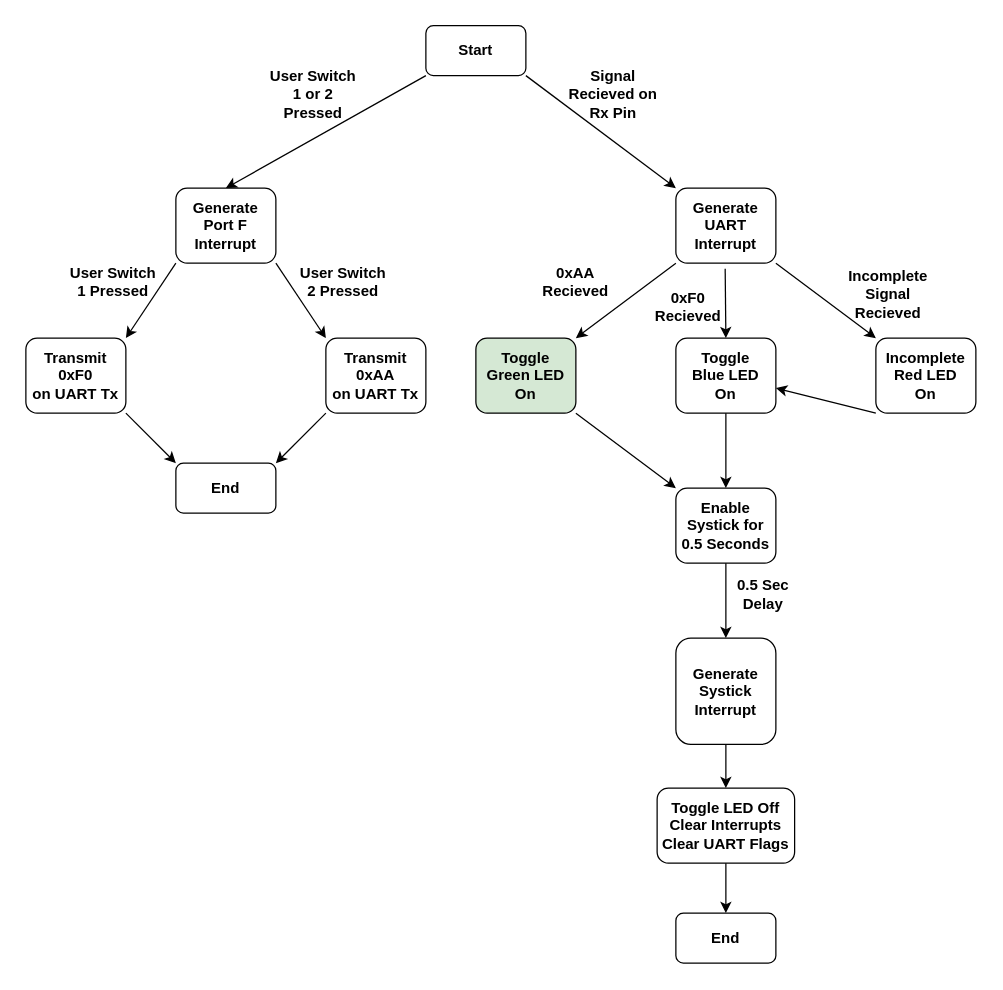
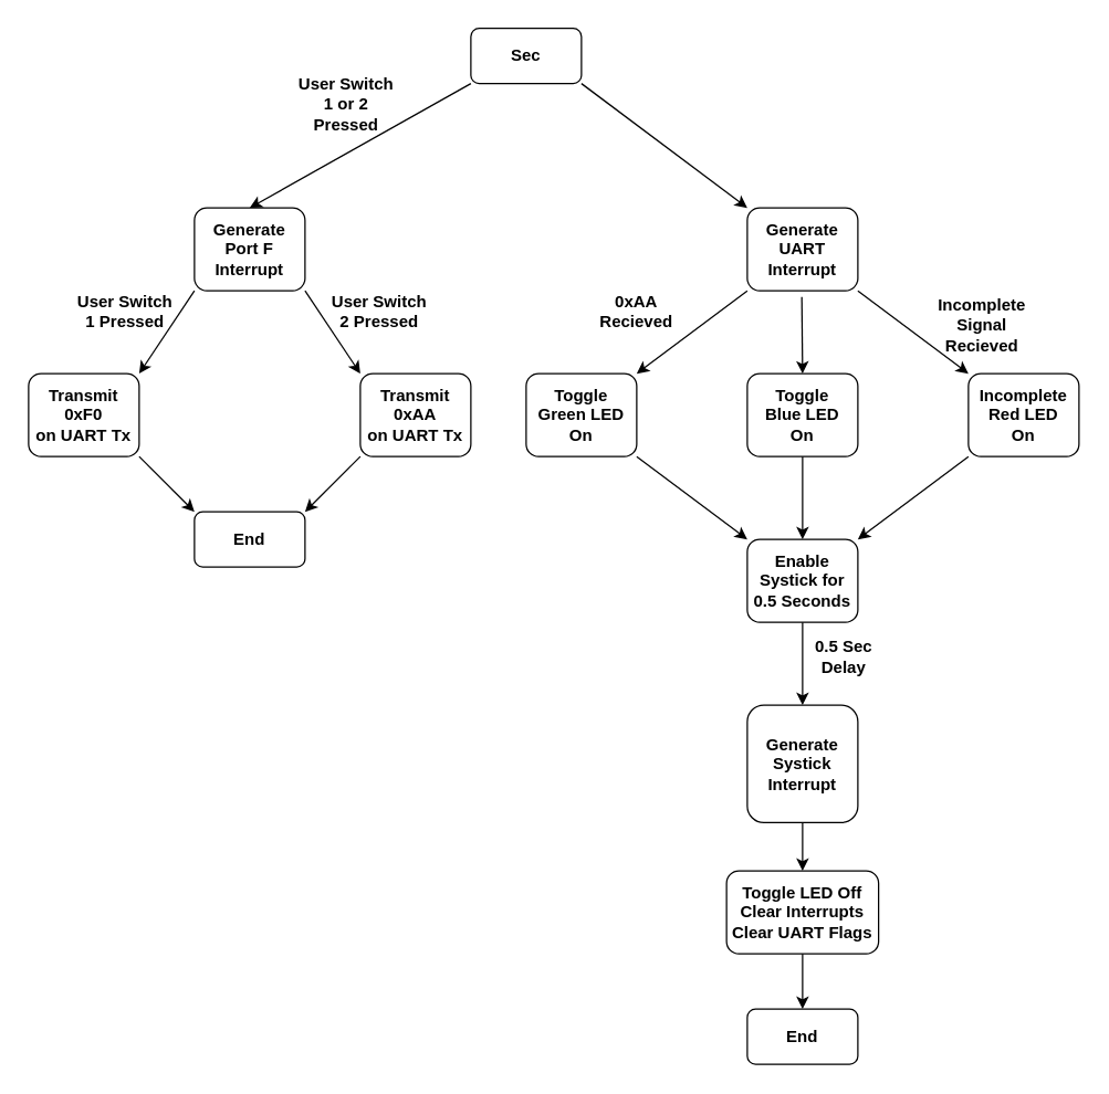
- <mxCell id="15" value="&lt;b&gt;Start&lt;/b&gt;" style="rounded=1;whiteSpace=wrap;html=1;" parent="1" vertex="1"><mxGeometry x="340" y="20" width="80" height="40" as="geometry" /></mxCell>
+ <mxCell id="15" value="&lt;b&gt;Sec&lt;/b&gt;" style="rounded=1;whiteSpace=wrap;html=1;" parent="1" vertex="1"><mxGeometry x="340" y="20" width="80" height="40" as="geometry" /></mxCell>
- <mxCell id="17" value="&lt;b style=&quot;border-color: var(--border-color);&quot;&gt;Signal Recieved on&lt;br&gt;Rx Pin&lt;br&gt;&lt;/b&gt;" style="text;html=1;strokeColor=none;fillColor=none;align=center;verticalAlign=middle;whiteSpace=wrap;rounded=0;" parent="1" vertex="1"><mxGeometry x="450" y="60" width="80" height="30" as="geometry" /></mxCell>
- <mxCell id="25" value="&lt;b style=&quot;border-color: var(--border-color);&quot;&gt;0xF0&lt;br&gt;Recieved&lt;br&gt;&lt;/b&gt;" style="text;html=1;strokeColor=none;fillColor=none;align=center;verticalAlign=middle;whiteSpace=wrap;rounded=0;" parent="1" vertex="1"><mxGeometry x="510" y="230" width="80" height="30" as="geometry" /></mxCell>
- <mxCell id="18" value="&lt;b&gt;Toggle&lt;br&gt;Green LED&lt;br&gt;On&lt;br&gt;&lt;/b&gt;" style="rounded=1;whiteSpace=wrap;html=1;fillColor=#d5e8d4;" parent="1" vertex="1"><mxGeometry x="380" y="270" width="80" height="60" as="geometry" /></mxCell>
+ <mxCell id="18" value="&lt;b&gt;Toggle&lt;br&gt;Green LED&lt;br&gt;On&lt;br&gt;&lt;/b&gt;" style="rounded=1;whiteSpace=wrap;html=1;" parent="1" vertex="1"><mxGeometry x="380" y="270" width="80" height="60" as="geometry" /></mxCell>
- <mxCell id="30" value="" style="endArrow=classic;html=1;rounded=0;exitX=0;exitY=1;exitDx=0;exitDy=0;" parent="1" source="20" target="19" edge="1"><mxGeometry width="50" height="50" relative="1" as="geometry"><mxPoint x="690" y="330" as="sourcePoint" /><mxPoint x="600" y="290" as="targetPoint" /></mxGeometry></mxCell>
+ <mxCell id="30" value="" style="endArrow=classic;html=1;rounded=0;entryX=1;entryY=0;entryDx=0;entryDy=0;exitX=0;exitY=1;exitDx=0;exitDy=0;" parent="1" source="20" target="27" edge="1"><mxGeometry width="50" height="50" relative="1" as="geometry"><mxPoint x="690" y="330" as="sourcePoint" /><mxPoint x="600" y="290" as="targetPoint" /></mxGeometry></mxCell>
